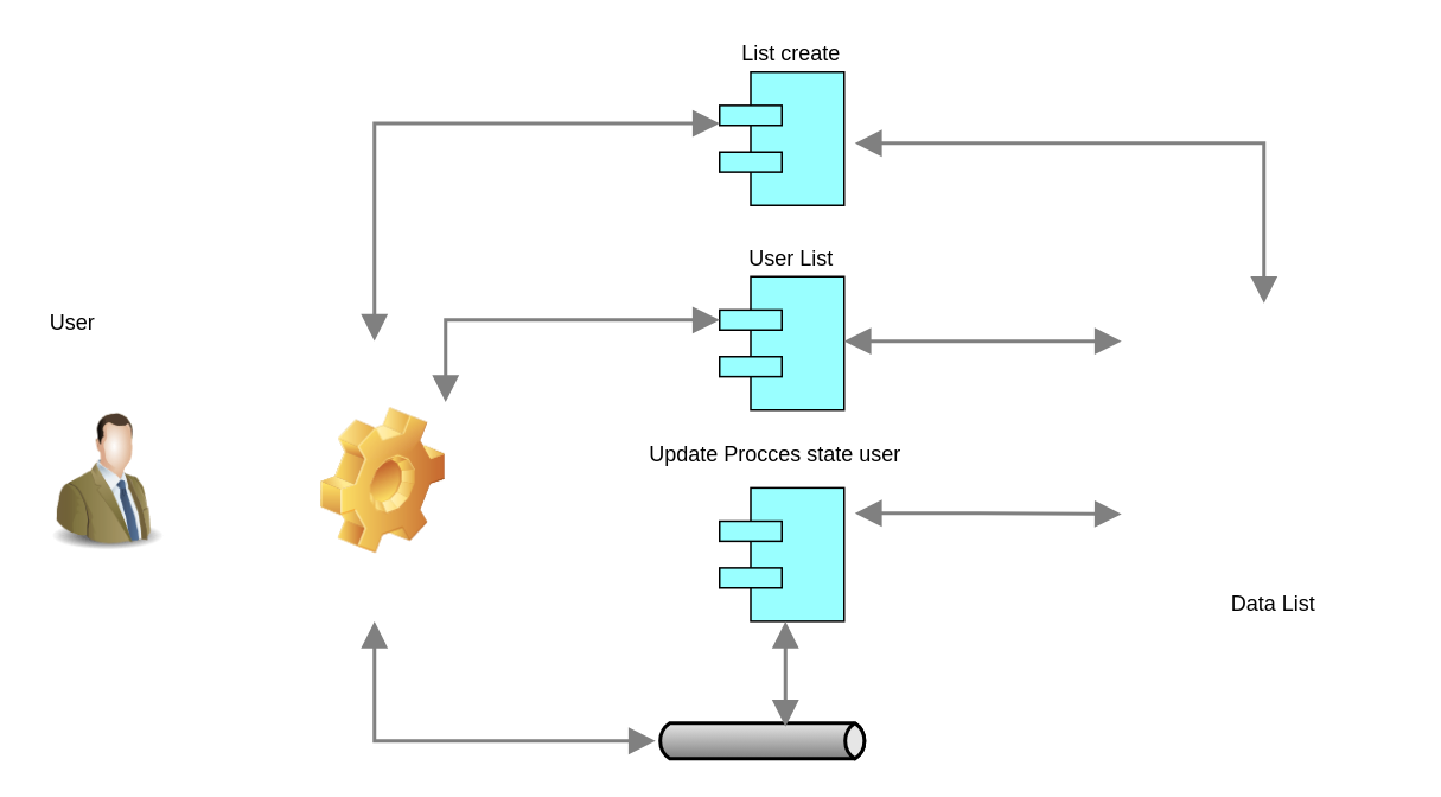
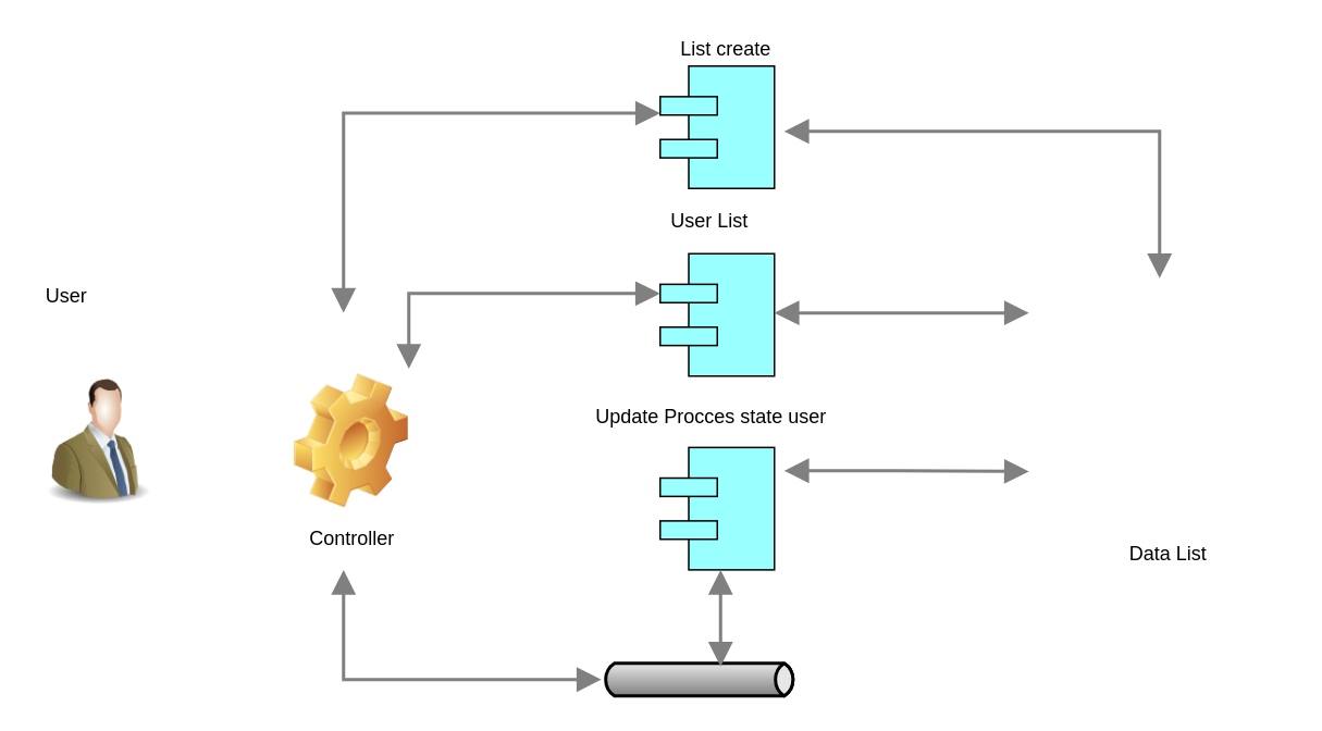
- <mxCell id="18" value="User List" style="text;html=1;align=center;verticalAlign=middle;resizable=0;points=[];autosize=1;" vertex="1" parent="1"><mxGeometry x="414" y="135" width="60" height="20" as="geometry" /></mxCell>
+ <mxCell id="18" value="User List" style="text;html=1;align=center;verticalAlign=middle;resizable=0;points=[];autosize=1;" vertex="1" parent="1"><mxGeometry x="404" y="125" width="60" height="20" as="geometry" /></mxCell>
+ <mxCell id="20" value="Controller" style="text;html=1;align=center;verticalAlign=middle;resizable=0;points=[];autosize=1;" vertex="1" parent="1"><mxGeometry x="180" y="320" width="70" height="20" as="geometry" /></mxCell>
